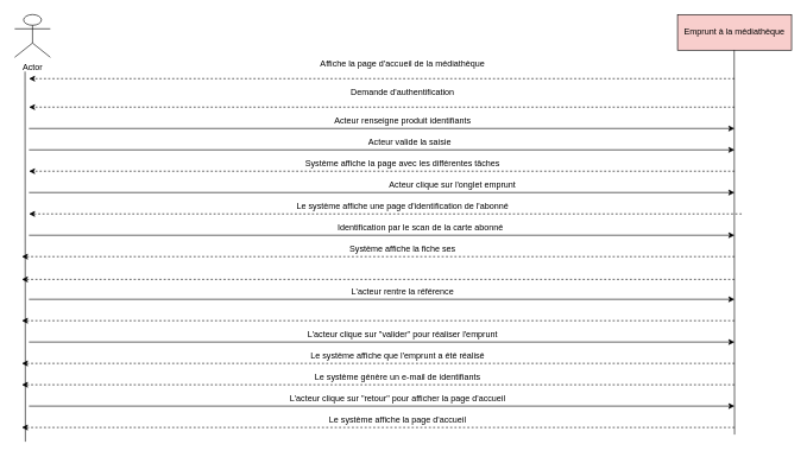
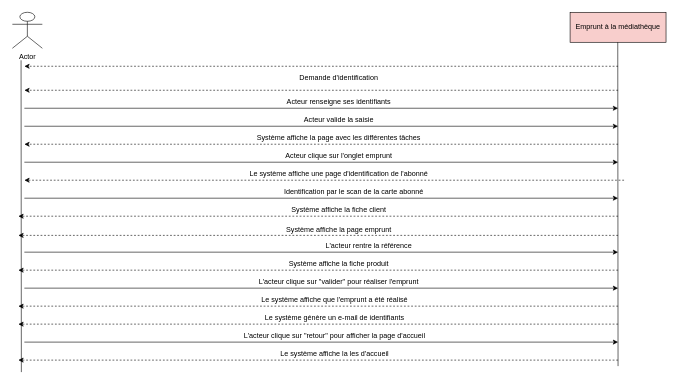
- <mxCell id="7" value="Affiche la page d'accueil de la médiathèque" style="text;html=1;strokeColor=none;fillColor=none;align=center;verticalAlign=middle;whiteSpace=wrap;rounded=0;" vertex="1" parent="1"><mxGeometry x="407" y="80" width="315" height="20" as="geometry" /></mxCell>
- <mxCell id="9" value="Demande d'authentification" style="text;html=1;strokeColor=none;fillColor=none;align=center;verticalAlign=middle;whiteSpace=wrap;rounded=0;" vertex="1" parent="1"><mxGeometry x="407" y="120" width="315" height="20" as="geometry" /></mxCell>
+ <mxCell id="9" value="Demande d'identification" style="text;html=1;strokeColor=none;fillColor=none;align=center;verticalAlign=middle;whiteSpace=wrap;rounded=0;" vertex="1" parent="1"><mxGeometry x="407" y="120" width="315" height="20" as="geometry" /></mxCell>
- <mxCell id="11" value="Acteur renseigne produit identifiants" style="text;html=1;strokeColor=none;fillColor=none;align=center;verticalAlign=middle;whiteSpace=wrap;rounded=0;" vertex="1" parent="1"><mxGeometry x="407" y="160" width="315" height="20" as="geometry" /></mxCell>
+ <mxCell id="11" value="Acteur renseigne ses identifiants" style="text;html=1;strokeColor=none;fillColor=none;align=center;verticalAlign=middle;whiteSpace=wrap;rounded=0;" vertex="1" parent="1"><mxGeometry x="407" y="160" width="315" height="20" as="geometry" /></mxCell>
- <mxCell id="13" value="Acteur valide la saisie" style="text;html=1;strokeColor=none;fillColor=none;align=center;verticalAlign=middle;whiteSpace=wrap;rounded=0;" vertex="1" parent="1"><mxGeometry x="417" y="190" width="315" height="20" as="geometry" /></mxCell>
+ <mxCell id="13" value="Acteur valide la saisie" style="text;html=1;strokeColor=none;fillColor=none;align=center;verticalAlign=middle;whiteSpace=wrap;rounded=0;" vertex="1" parent="1"><mxGeometry x="407" y="190" width="315" height="20" as="geometry" /></mxCell>
- <mxCell id="17" value="Acteur clique sur l'onglet emprunt" style="text;html=1;strokeColor=none;fillColor=none;align=center;verticalAlign=middle;whiteSpace=wrap;rounded=0;" vertex="1" parent="1"><mxGeometry x="477" y="250" width="315" height="20" as="geometry" /></mxCell>
+ <mxCell id="17" value="Acteur clique sur l'onglet emprunt" style="text;html=1;strokeColor=none;fillColor=none;align=center;verticalAlign=middle;whiteSpace=wrap;rounded=0;" vertex="1" parent="1"><mxGeometry x="407" y="250" width="315" height="20" as="geometry" /></mxCell>
- <mxCell id="23" value="Système affiche la fiche ses" style="text;html=1;strokeColor=none;fillColor=none;align=center;verticalAlign=middle;whiteSpace=wrap;rounded=0;" vertex="1" parent="1"><mxGeometry x="407" y="340" width="315" height="20" as="geometry" /></mxCell>
+ <mxCell id="23" value="Système affiche la fiche client" style="text;html=1;strokeColor=none;fillColor=none;align=center;verticalAlign=middle;whiteSpace=wrap;rounded=0;" vertex="1" parent="1"><mxGeometry x="407" y="340" width="315" height="20" as="geometry" /></mxCell>
+ <mxCell id="25" value="Système affiche la page emprunt" style="text;html=1;strokeColor=none;fillColor=none;align=center;verticalAlign=middle;whiteSpace=wrap;rounded=0;" vertex="1" parent="1"><mxGeometry x="407" y="373" width="315" height="20" as="geometry" /></mxCell>
- <mxCell id="27" value="L'acteur rentre la référence" style="text;html=1;strokeColor=none;fillColor=none;align=center;verticalAlign=middle;whiteSpace=wrap;rounded=0;" vertex="1" parent="1"><mxGeometry x="407" y="400" width="315" height="20" as="geometry" /></mxCell>
+ <mxCell id="27" value="L'acteur rentre la référence" style="text;html=1;strokeColor=none;fillColor=none;align=center;verticalAlign=middle;whiteSpace=wrap;rounded=0;" vertex="1" parent="1"><mxGeometry x="457" y="400" width="315" height="20" as="geometry" /></mxCell>
+ <mxCell id="29" value="Système affiche la fiche produit" style="text;html=1;strokeColor=none;fillColor=none;align=center;verticalAlign=middle;whiteSpace=wrap;rounded=0;" vertex="1" parent="1"><mxGeometry x="407" y="430" width="315" height="20" as="geometry" /></mxCell>
- <mxCell id="39" value="Le système affiche la page d'accueil" style="text;html=1;strokeColor=none;fillColor=none;align=center;verticalAlign=middle;whiteSpace=wrap;rounded=0;" vertex="1" parent="1"><mxGeometry x="400" y="580" width="315" height="20" as="geometry" /></mxCell>
+ <mxCell id="39" value="Le système affiche la les d'accueil" style="text;html=1;strokeColor=none;fillColor=none;align=center;verticalAlign=middle;whiteSpace=wrap;rounded=0;" vertex="1" parent="1"><mxGeometry x="400" y="580" width="315" height="20" as="geometry" /></mxCell>
